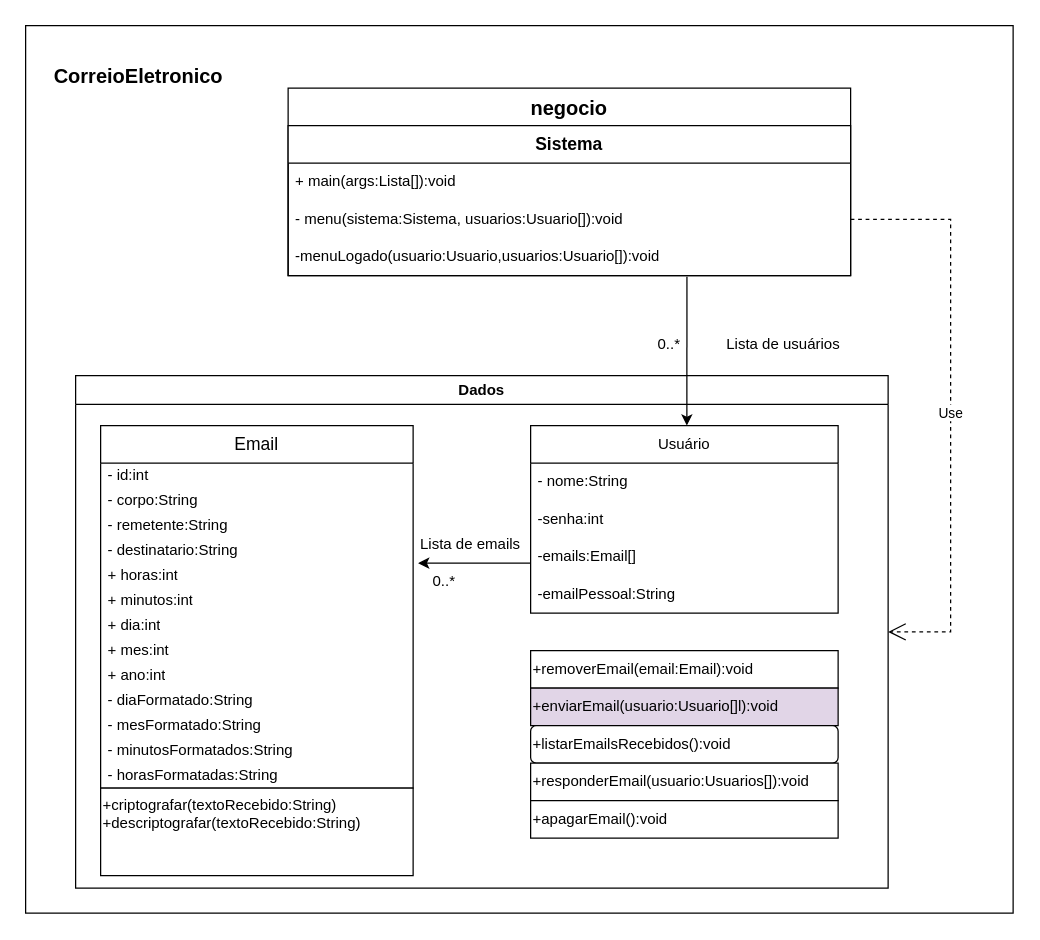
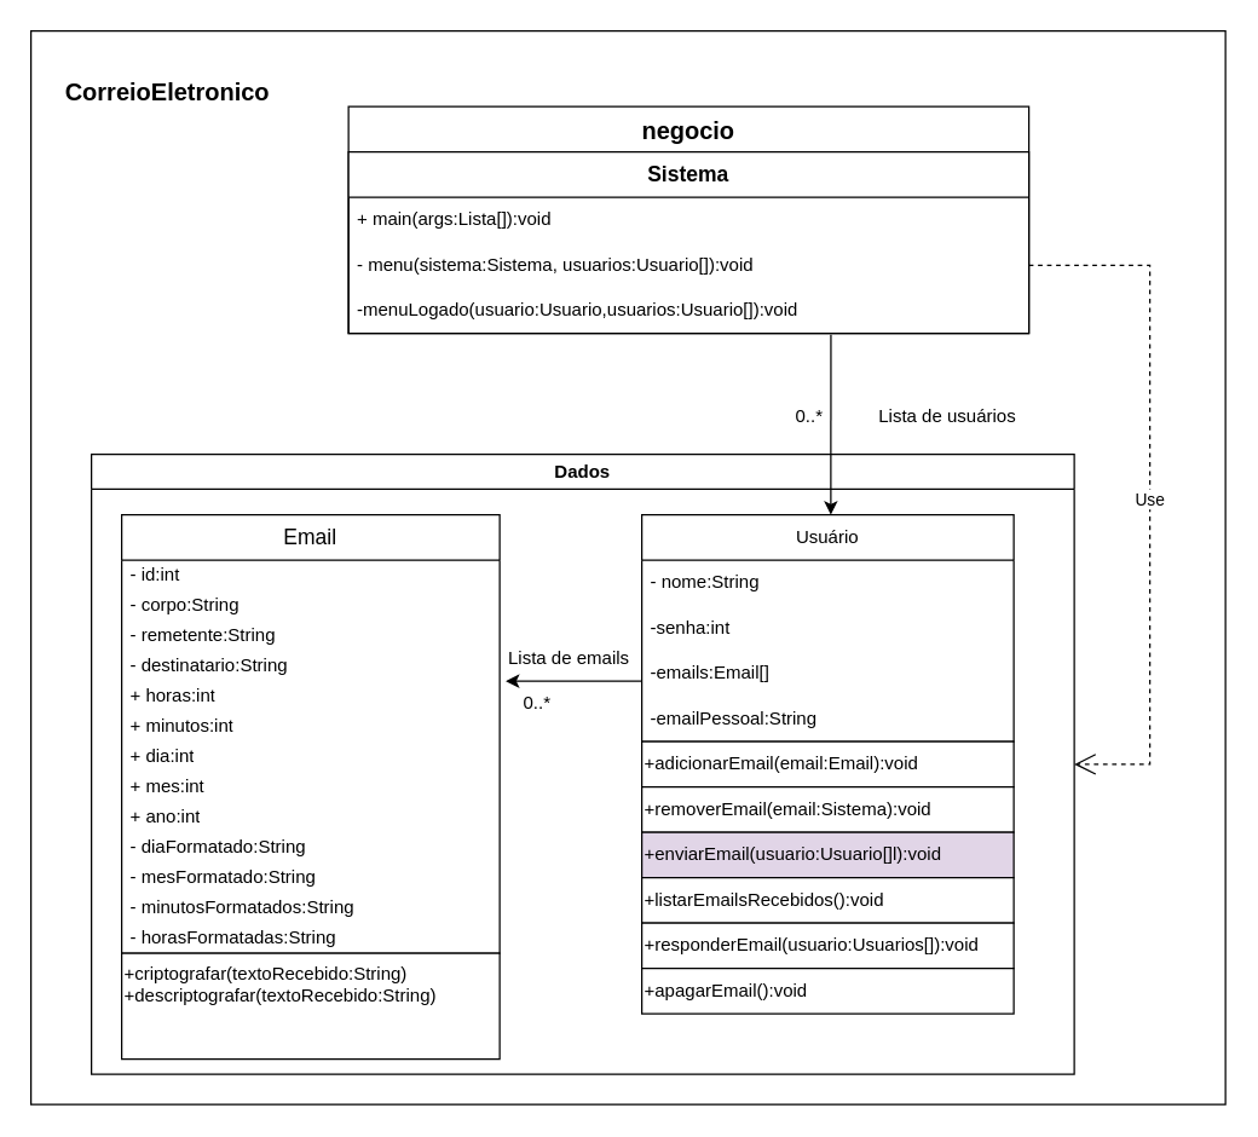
+ <mxCell id="32" value="+adicionarEmail(email:Email):void" style="rounded=0;whiteSpace=wrap;html=1;align=left;movable=0;resizable=0;rotatable=0;deletable=0;editable=0;locked=1;connectable=0;" vertex="1" parent="1"><mxGeometry x="424" y="490" width="246" height="30" as="geometry" /></mxCell>
- <mxCell id="33" value="+removerEmail(email:Email):void" style="rounded=0;whiteSpace=wrap;html=1;align=left;movable=0;resizable=0;rotatable=0;deletable=0;editable=0;locked=1;connectable=0;" vertex="1" parent="1"><mxGeometry x="424" y="520" width="246" height="30" as="geometry" /></mxCell>
+ <mxCell id="33" value="+removerEmail(email:Sistema):void" style="rounded=0;whiteSpace=wrap;html=1;align=left;movable=0;resizable=0;rotatable=0;deletable=0;editable=0;locked=1;connectable=0;" vertex="1" parent="1"><mxGeometry x="424" y="520" width="246" height="30" as="geometry" /></mxCell>
- <mxCell id="35" value="+listarEmailsRecebidos():void" style="whiteSpace=wrap;html=1;align=left;movable=0;resizable=0;rotatable=0;deletable=0;editable=0;locked=1;connectable=0;rounded=1;" vertex="1" parent="1"><mxGeometry x="424" y="580" width="246" height="30" as="geometry" /></mxCell>
+ <mxCell id="35" value="+listarEmailsRecebidos():void" style="rounded=0;whiteSpace=wrap;html=1;align=left;movable=0;resizable=0;rotatable=0;deletable=0;editable=0;locked=1;connectable=0;" vertex="1" parent="1"><mxGeometry x="424" y="580" width="246" height="30" as="geometry" /></mxCell>
